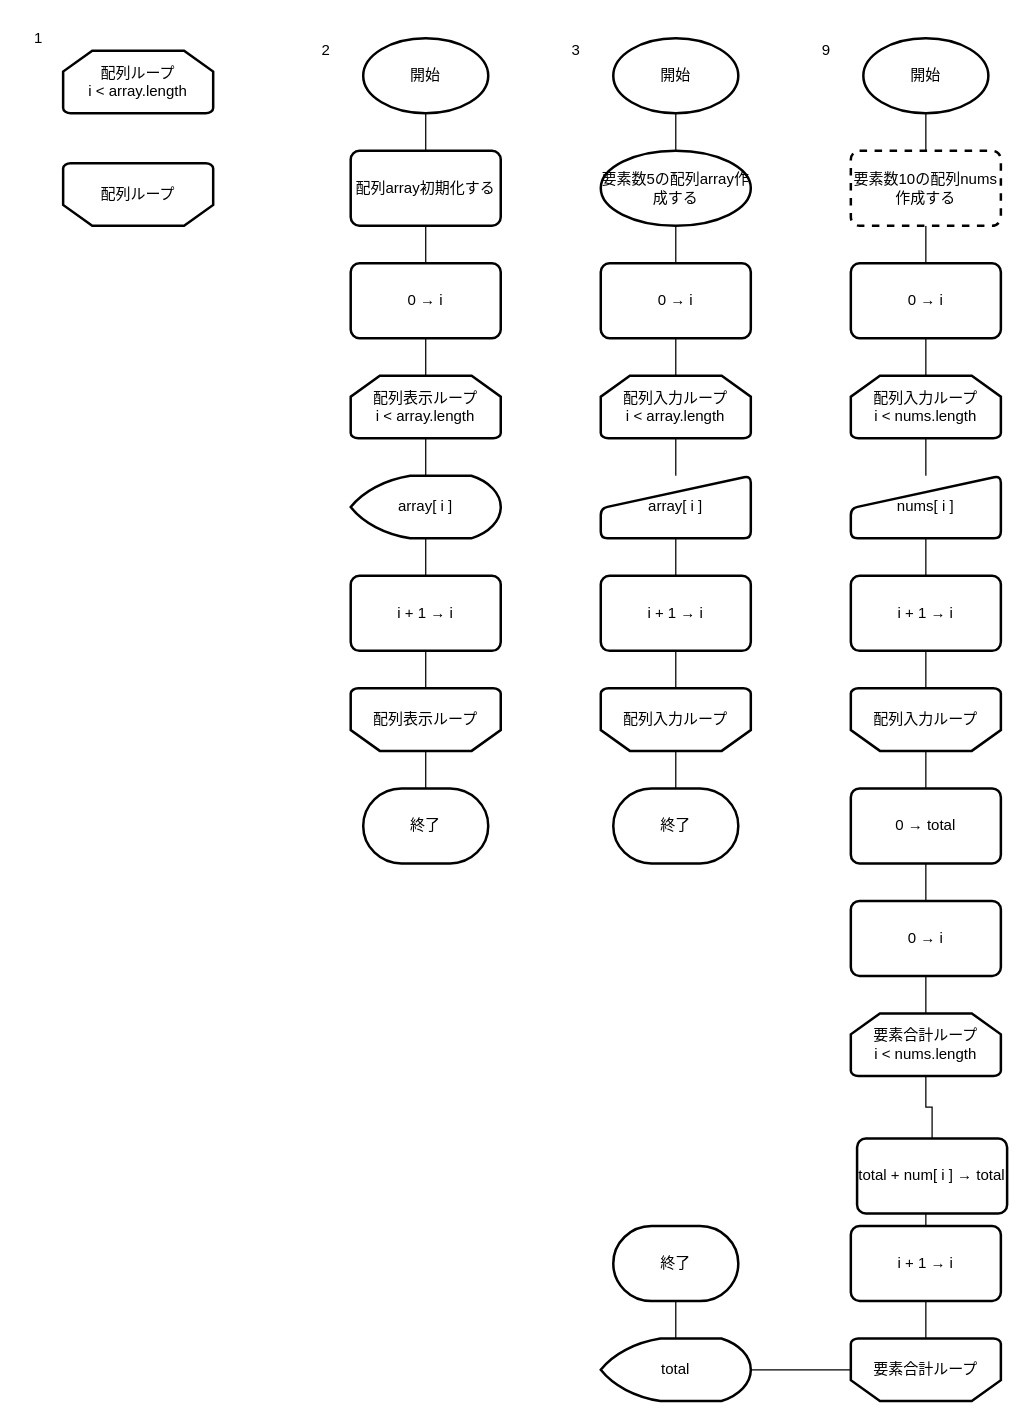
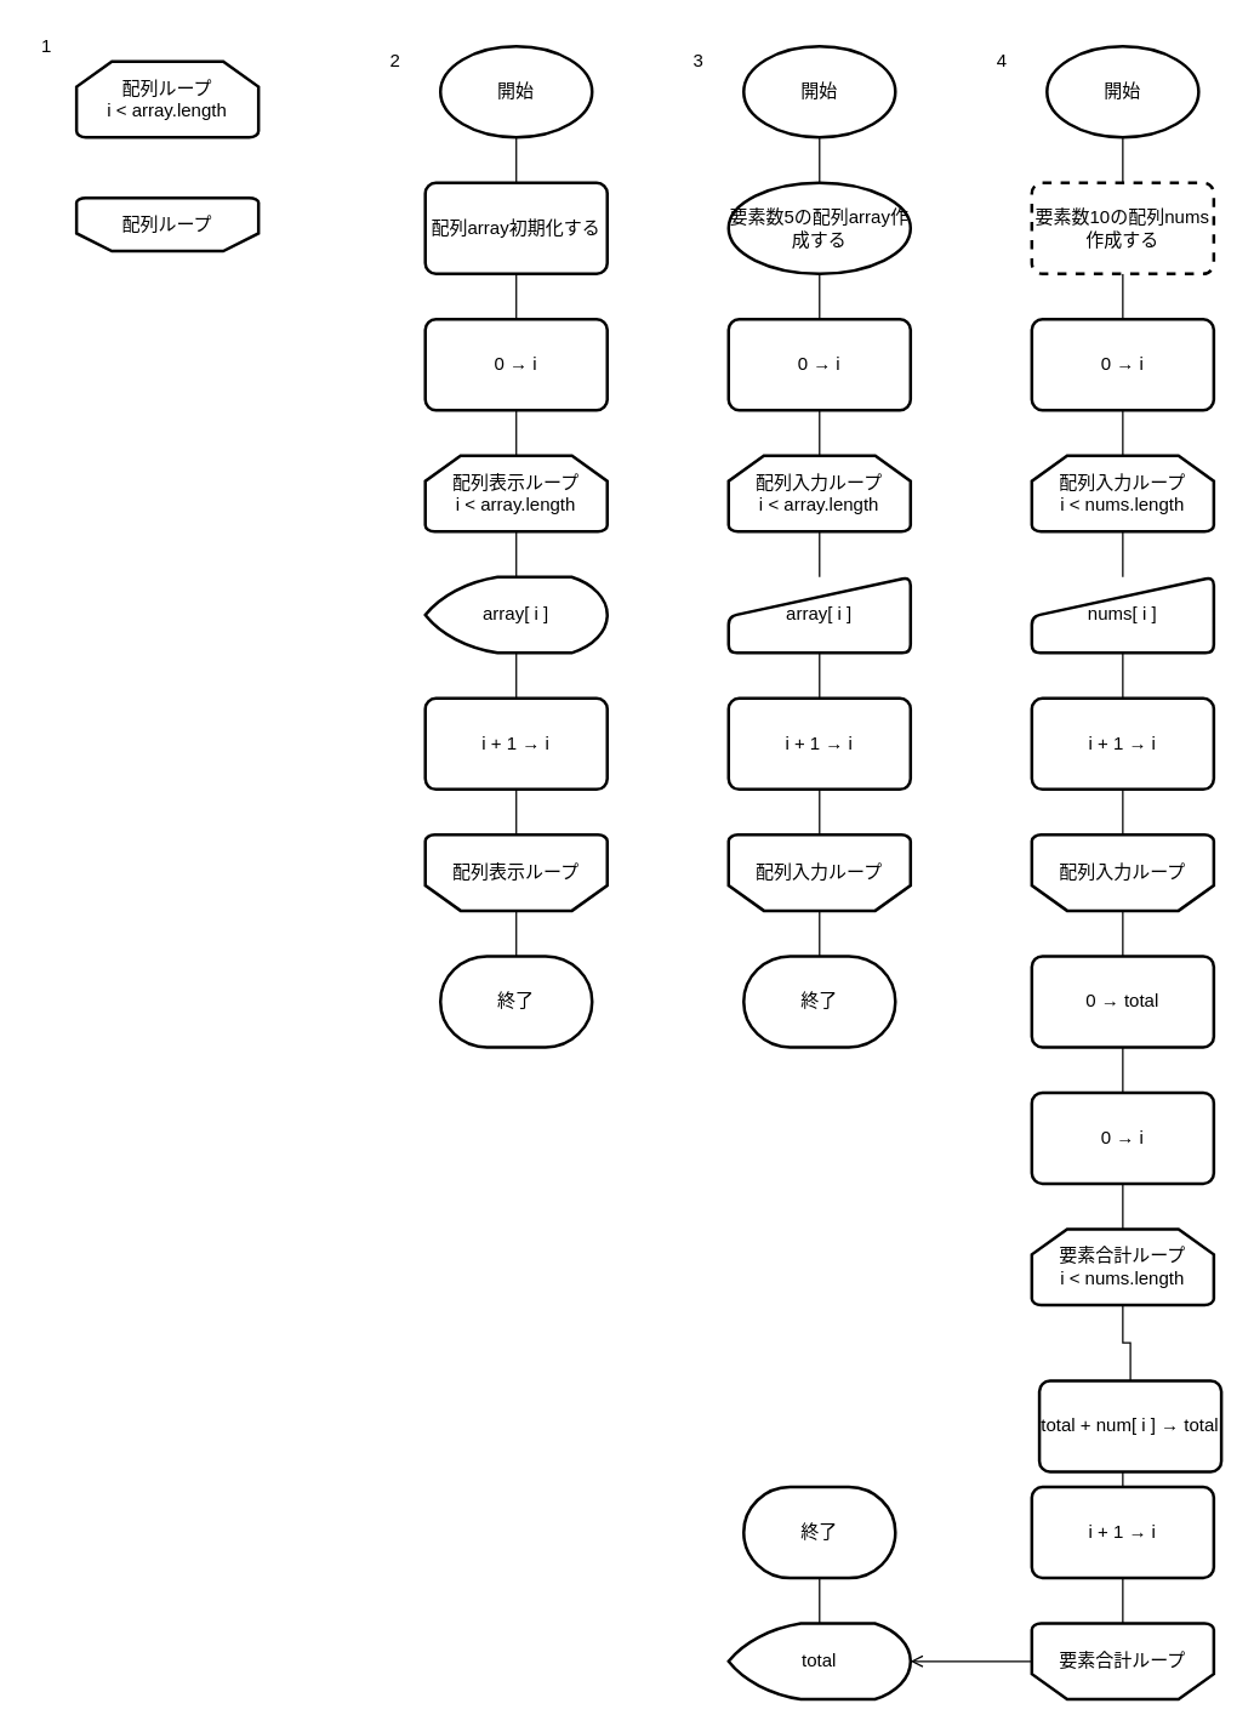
- <mxCell id="37" value="9" style="text;html=1;align=center;verticalAlign=middle;resizable=0;points=[];autosize=1;strokeColor=none;" vertex="1" parent="1"><mxGeometry x="650" y="30" width="20" height="20" as="geometry" /></mxCell>
+ <mxCell id="37" value="4" style="text;html=1;align=center;verticalAlign=middle;resizable=0;points=[];autosize=1;strokeColor=none;" vertex="1" parent="1"><mxGeometry x="650" y="30" width="20" height="20" as="geometry" /></mxCell>
- <mxCell id="2" value="配列ループ" style="strokeWidth=2;html=1;shape=mxgraph.flowchart.loop_limit;whiteSpace=wrap;flipV=1;" vertex="1" parent="1"><mxGeometry x="50" y="130" width="120" height="50" as="geometry" /></mxCell>
+ <mxCell id="2" value="配列ループ" style="strokeWidth=2;html=1;shape=mxgraph.flowchart.loop_limit;whiteSpace=wrap;flipV=1;" vertex="1" parent="1"><mxGeometry x="50" y="130" width="120" height="35" as="geometry" /></mxCell>
- <mxCell id="62" style="edgeStyle=orthogonalEdgeStyle;rounded=0;orthogonalLoop=1;jettySize=auto;html=1;exitX=0;exitY=0.5;exitDx=0;exitDy=0;exitPerimeter=0;entryX=1;entryY=0.5;entryDx=0;entryDy=0;entryPerimeter=0;endArrow=none;endFill=0;" edge="1" parent="1" source="63" target="65"><mxGeometry relative="1" as="geometry" /></mxCell>
+ <mxCell id="62" style="edgeStyle=orthogonalEdgeStyle;rounded=0;orthogonalLoop=1;jettySize=auto;html=1;exitX=0;exitY=0.5;exitDx=0;exitDy=0;exitPerimeter=0;entryX=1;entryY=0.5;entryDx=0;entryDy=0;entryPerimeter=0;endArrow=open;endFill=0;" edge="1" parent="1" source="63" target="65"><mxGeometry relative="1" as="geometry" /></mxCell>
